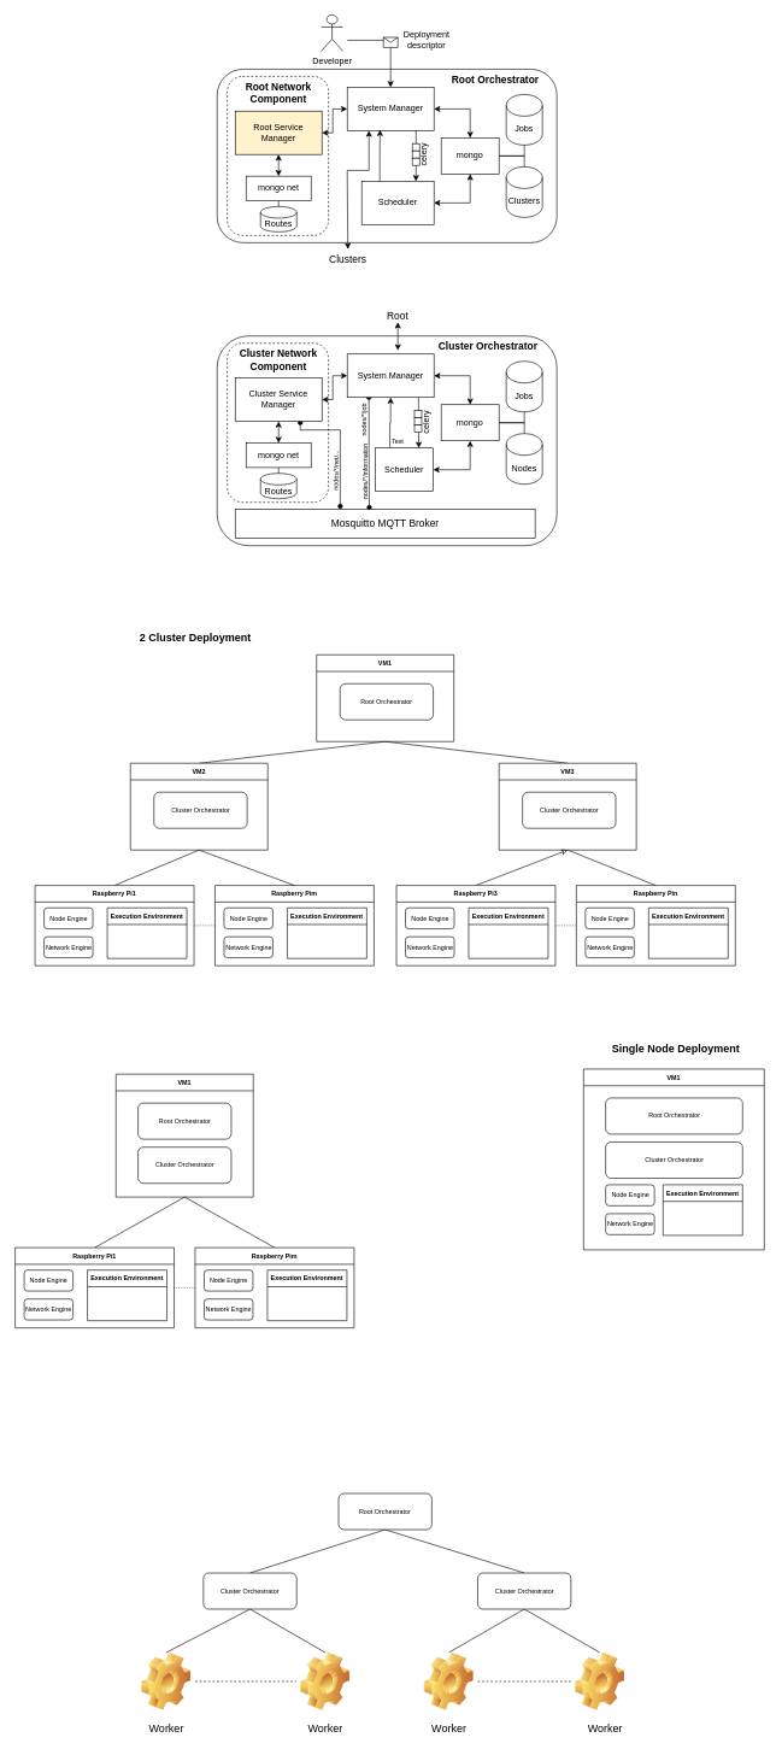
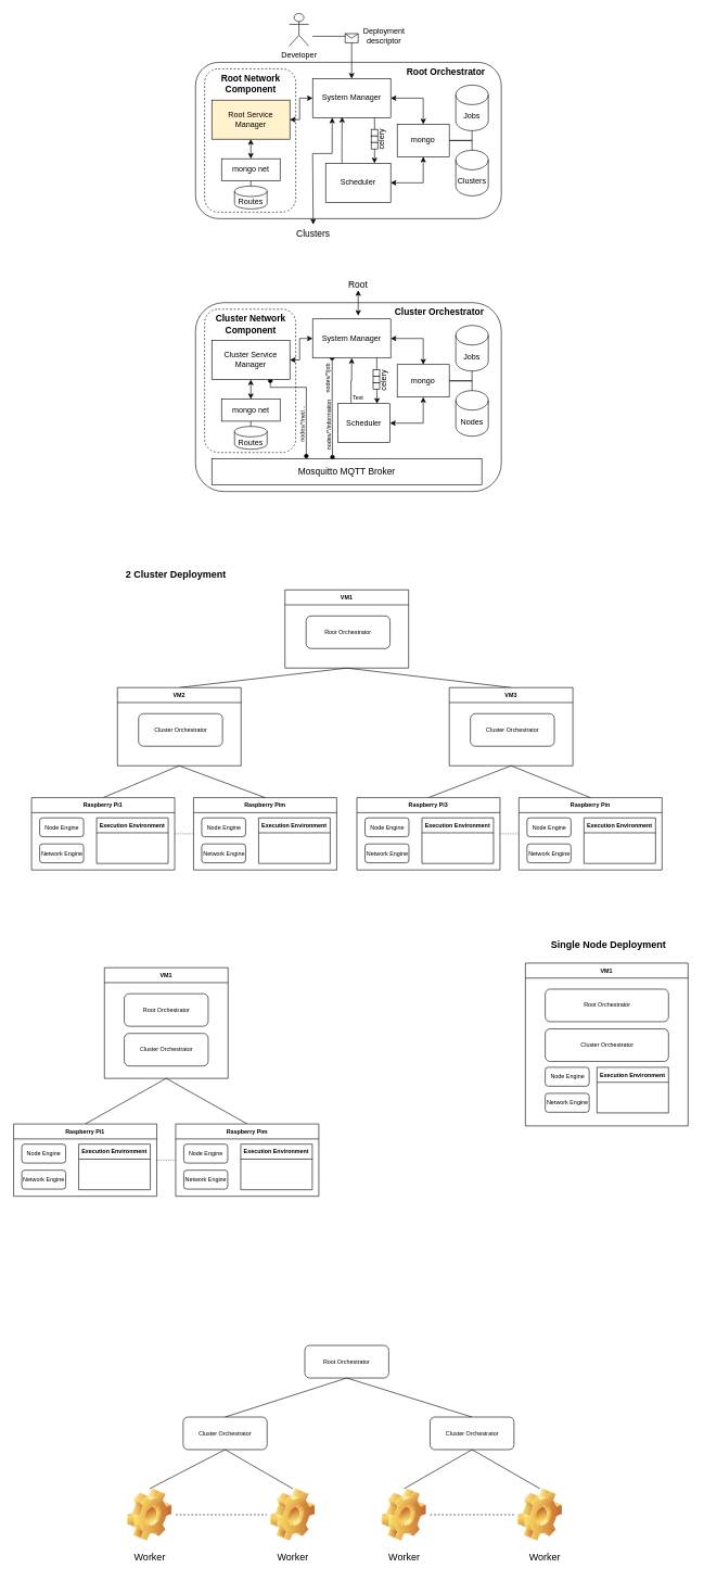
- <mxCell id="87" style="edgeStyle=none;rounded=0;orthogonalLoop=1;jettySize=auto;html=1;exitX=0.5;exitY=0;exitDx=0;exitDy=0;entryX=0.5;entryY=1;entryDx=0;entryDy=0;fontSize=9;startArrow=none;startFill=0;endArrow=classic;endFill=0;" edge="1" parent="1" source="89" target="75"><mxGeometry relative="1" as="geometry" /></mxCell>
+ <mxCell id="87" style="edgeStyle=none;rounded=0;orthogonalLoop=1;jettySize=auto;html=1;exitX=0.5;exitY=0;exitDx=0;exitDy=0;entryX=0.5;entryY=1;entryDx=0;entryDy=0;fontSize=9;startArrow=none;startFill=0;endArrow=none;endFill=0;" edge="1" parent="1" source="89" target="75"><mxGeometry relative="1" as="geometry" /></mxCell>
